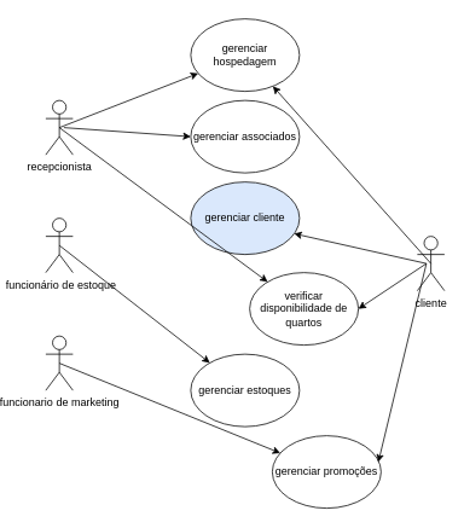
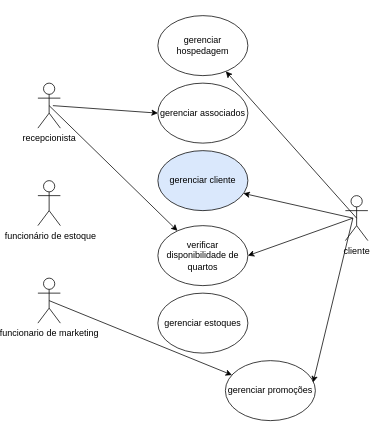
- <mxCell id="12" value="" style="endArrow=classic;html=1;rounded=0;exitX=0.5;exitY=0.5;exitDx=0;exitDy=0;exitPerimeter=0;" edge="1" parent="1" source="11" target="7"><mxGeometry width="50" height="50" relative="1" as="geometry"><mxPoint x="40" y="140" as="sourcePoint" /><mxPoint x="90" y="90" as="targetPoint" /></mxGeometry></mxCell>
- <mxCell id="15" value="" style="endArrow=classic;html=1;rounded=0;exitX=0.5;exitY=0.5;exitDx=0;exitDy=0;exitPerimeter=0;" edge="1" parent="1" source="10" target="4"><mxGeometry width="50" height="50" relative="1" as="geometry"><mxPoint x="40" y="280" as="sourcePoint" /><mxPoint x="90" y="230" as="targetPoint" /></mxGeometry></mxCell>
- <mxCell id="2" value="&lt;font style=&quot;vertical-align: inherit;&quot;&gt;&lt;font style=&quot;vertical-align: inherit;&quot;&gt;verificar disponibilidade de quartos&lt;/font&gt;&lt;/font&gt;" style="ellipse;whiteSpace=wrap;html=1;" vertex="1" parent="1"><mxGeometry x="245" y="300" width="120" height="80" as="geometry" /></mxCell>
+ <mxCell id="2" value="&lt;font style=&quot;vertical-align: inherit;&quot;&gt;&lt;font style=&quot;vertical-align: inherit;&quot;&gt;verificar disponibilidade de quartos&lt;/font&gt;&lt;/font&gt;" style="ellipse;whiteSpace=wrap;html=1;" vertex="1" parent="1"><mxGeometry x="180" y="300" width="120" height="80" as="geometry" /></mxCell>
